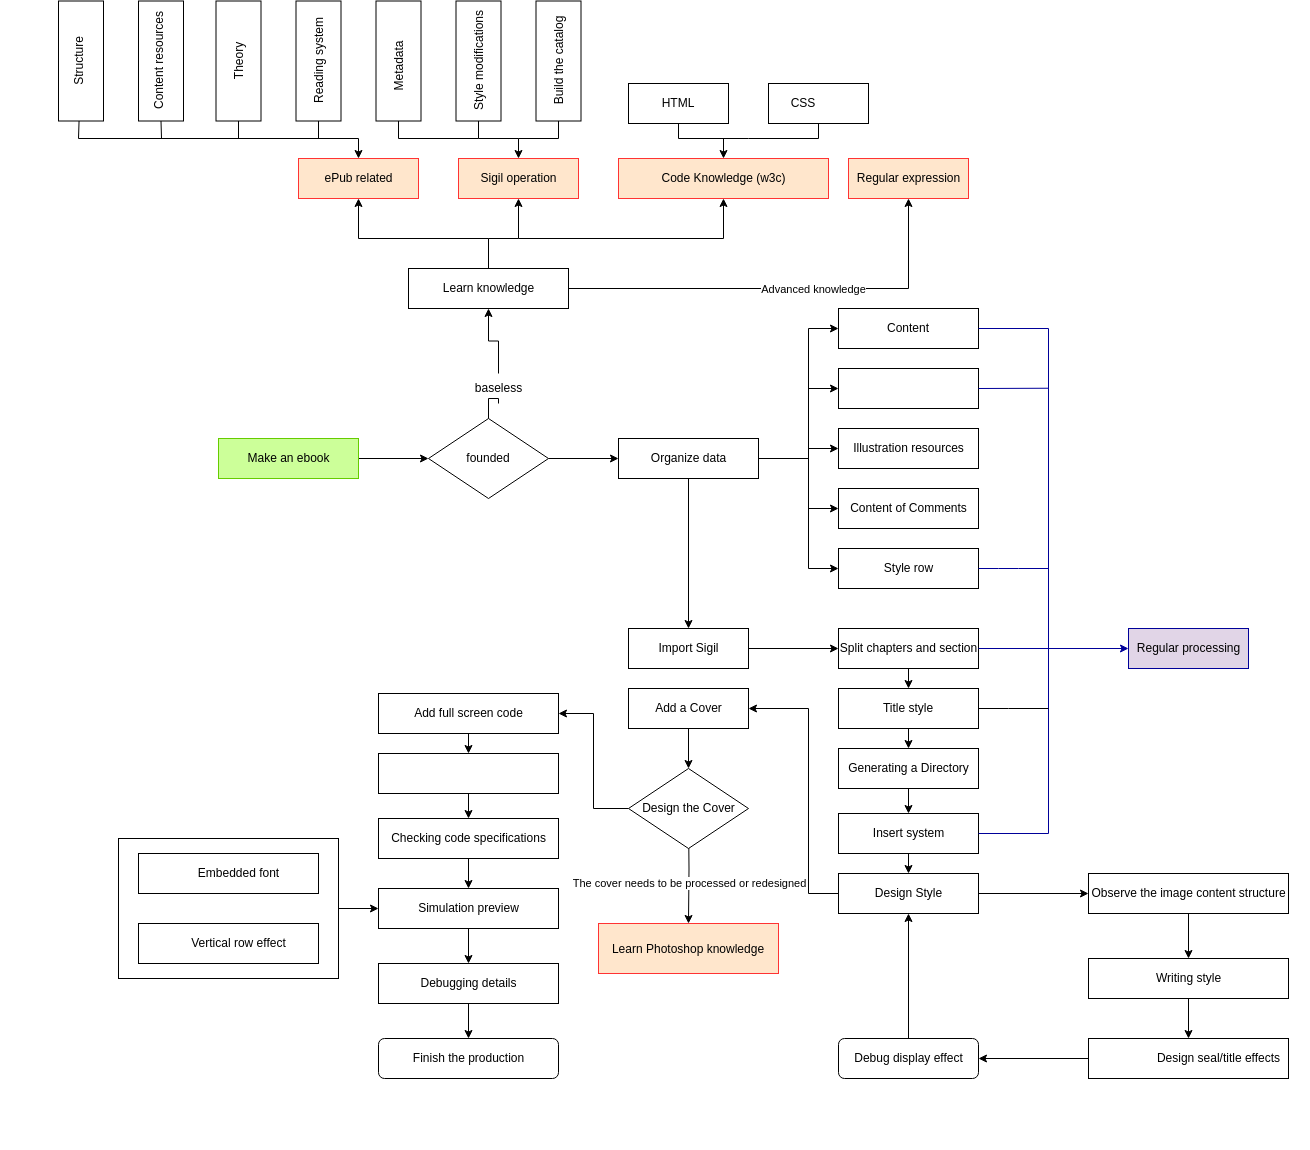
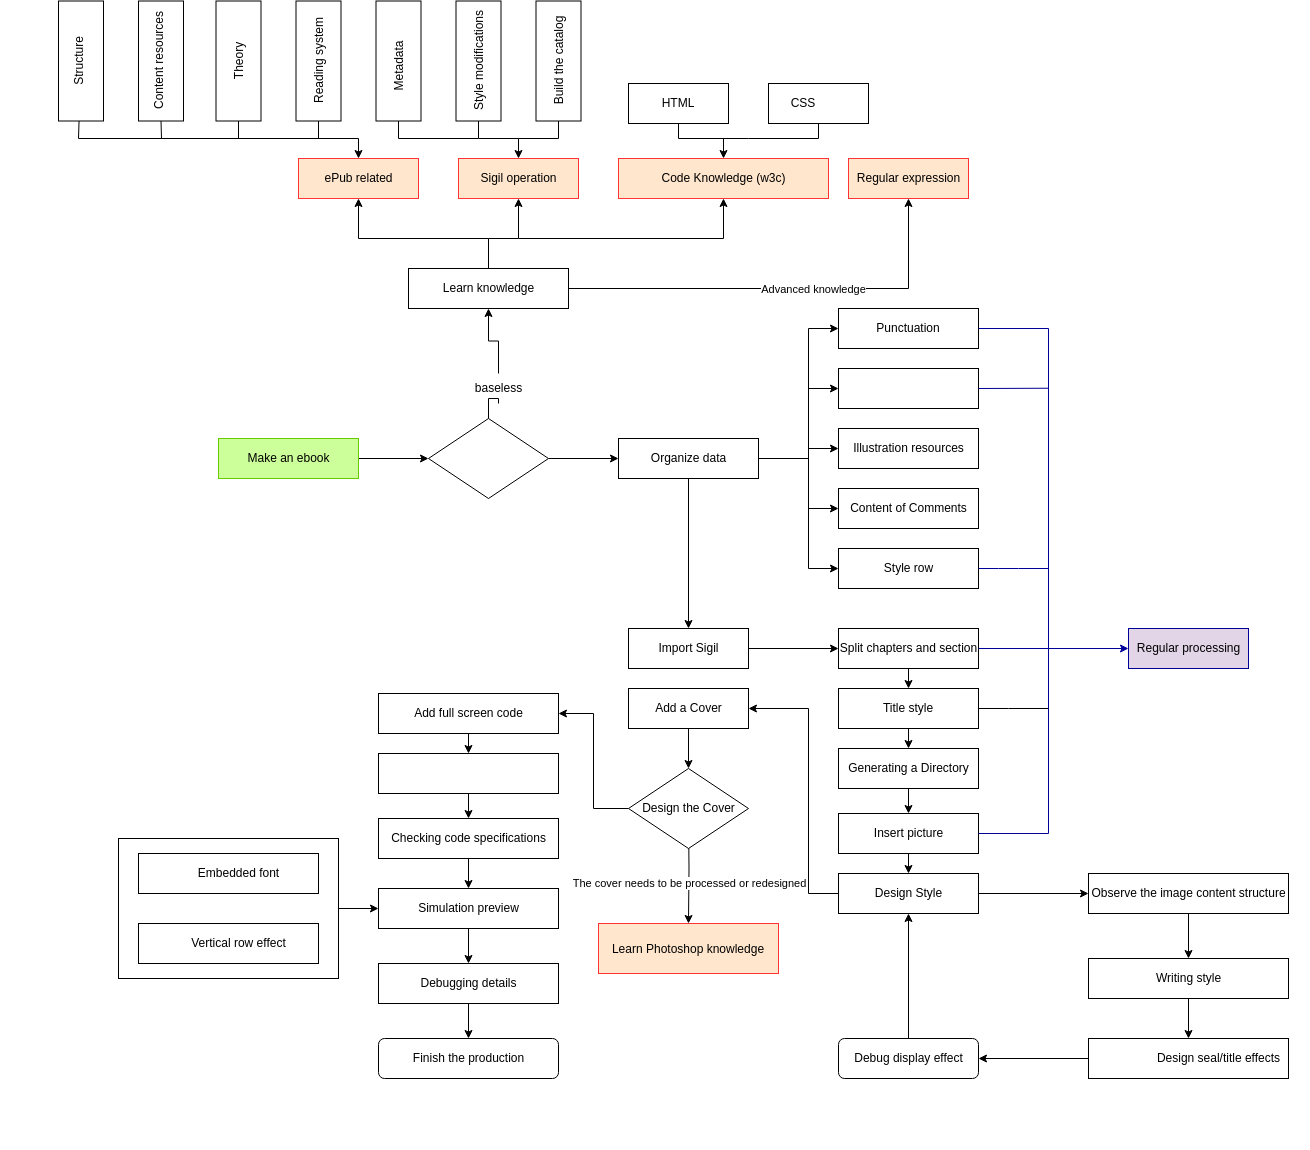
- <mxCell id="128" value="Content" style="text;html=1;strokeColor=none;fillColor=none;align=center;verticalAlign=middle;whiteSpace=wrap;rounded=0;labelBackgroundColor=none;labelBorderColor=none;fontColor=default;" parent="1" vertex="1"><mxGeometry x="878" y="295" width="60" height="30" as="geometry" /></mxCell>
+ <mxCell id="128" value="Punctuation" style="text;html=1;strokeColor=none;fillColor=none;align=center;verticalAlign=middle;whiteSpace=wrap;rounded=0;labelBackgroundColor=none;labelBorderColor=none;fontColor=default;" parent="1" vertex="1"><mxGeometry x="878" y="295" width="60" height="30" as="geometry" /></mxCell>
- <mxCell id="125" value="                          founded&lt;br/&gt;              " style="text;html=1;strokeColor=none;fillColor=none;align=center;verticalAlign=middle;whiteSpace=wrap;rounded=0;labelBackgroundColor=none;labelBorderColor=none;fontColor=default;" parent="1" vertex="1"><mxGeometry x="458" y="425" width="60" height="30" as="geometry" /></mxCell>
- <mxCell id="145" value="Insert system" style="text;html=1;strokeColor=none;fillColor=none;align=center;verticalAlign=middle;rounded=0;labelBackgroundColor=none;labelBorderColor=none;fontColor=default;" parent="1" vertex="1"><mxGeometry x="878" y="800" width="60" height="30" as="geometry" /></mxCell>
+ <mxCell id="145" value="Insert picture" style="text;html=1;strokeColor=none;fillColor=none;align=center;verticalAlign=middle;rounded=0;labelBackgroundColor=none;labelBorderColor=none;fontColor=default;" parent="1" vertex="1"><mxGeometry x="878" y="800" width="60" height="30" as="geometry" /></mxCell>
